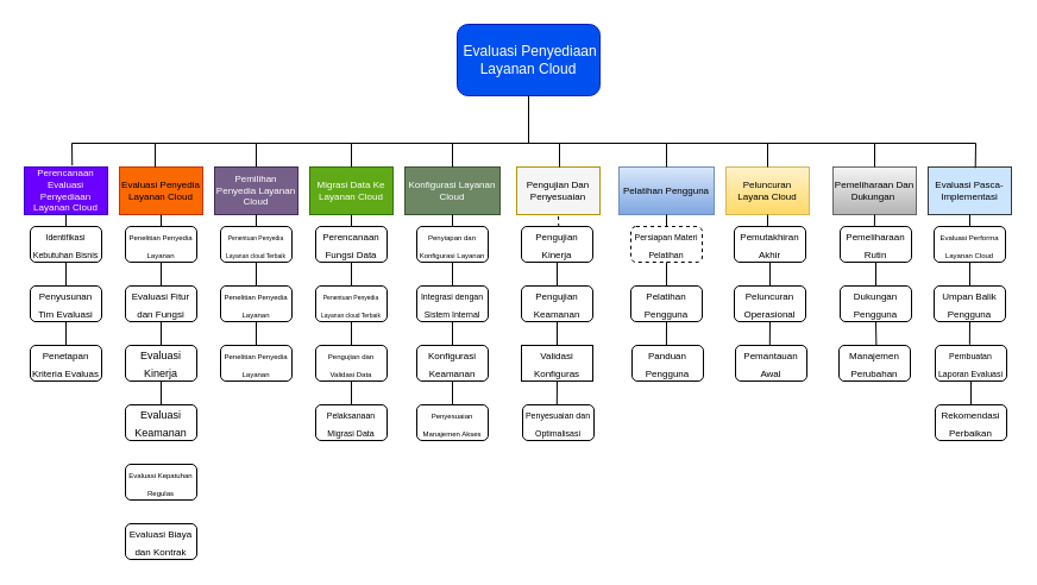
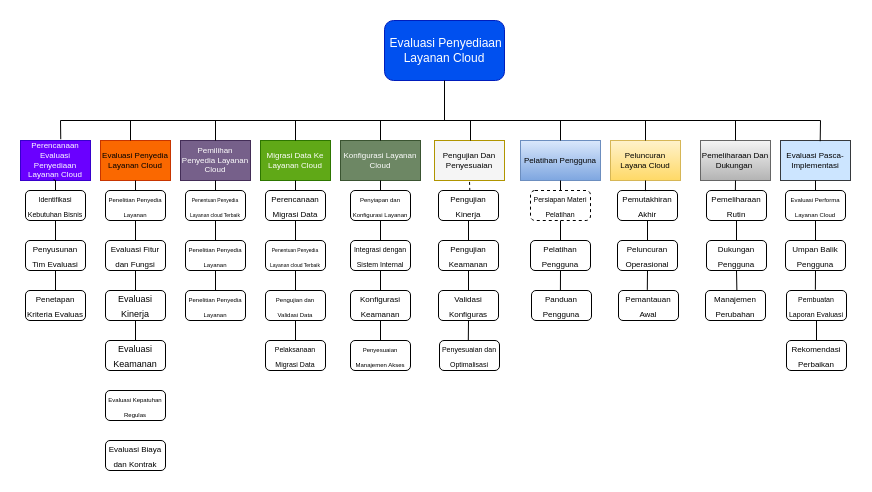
- <mxCell id="37" value="&lt;font style=&quot;font-size: 8px;&quot;&gt;Perencanaan Fungsi Data&lt;/font&gt;" style="rounded=1;whiteSpace=wrap;html=1;" vertex="1" parent="1"><mxGeometry x="265" y="190" width="60" height="30" as="geometry" /></mxCell>
+ <mxCell id="37" value="&lt;font style=&quot;font-size: 8px;&quot;&gt;Perencanaan Migrasi Data&lt;/font&gt;" style="rounded=1;whiteSpace=wrap;html=1;" vertex="1" parent="1"><mxGeometry x="265" y="190" width="60" height="30" as="geometry" /></mxCell>
- <mxCell id="48" value="&lt;font style=&quot;font-size: 8px;&quot;&gt;Validasi Konfiguras&lt;/font&gt;" style="whiteSpace=wrap;html=1;rounded=0;" vertex="1" parent="1"><mxGeometry x="438" y="290" width="60" height="30" as="geometry" /></mxCell>
+ <mxCell id="48" value="&lt;font style=&quot;font-size: 8px;&quot;&gt;Validasi Konfiguras&lt;/font&gt;" style="rounded=1;whiteSpace=wrap;html=1;" vertex="1" parent="1"><mxGeometry x="438" y="290" width="60" height="30" as="geometry" /></mxCell>
